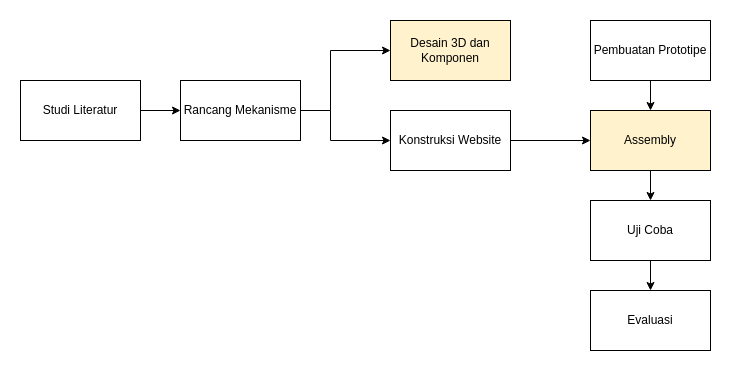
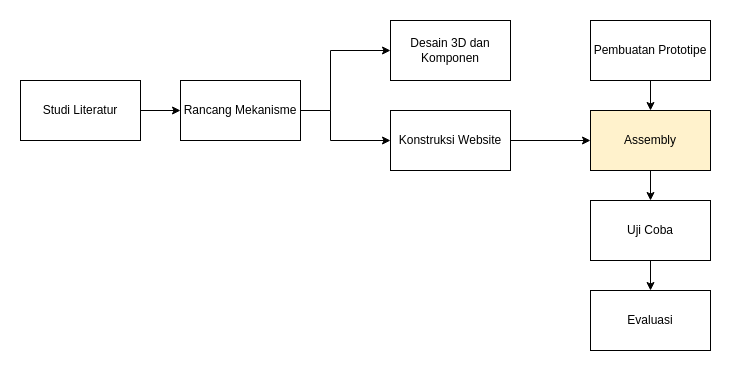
- <mxCell id="6" value="Desain 3D dan Komponen" style="rounded=0;whiteSpace=wrap;html=1;fillColor=#fff2cc;" vertex="1" parent="1"><mxGeometry x="390" y="20" width="120" height="60" as="geometry" /></mxCell>
+ <mxCell id="6" value="Desain 3D dan Komponen" style="rounded=0;whiteSpace=wrap;html=1;" vertex="1" parent="1"><mxGeometry x="390" y="20" width="120" height="60" as="geometry" /></mxCell>
